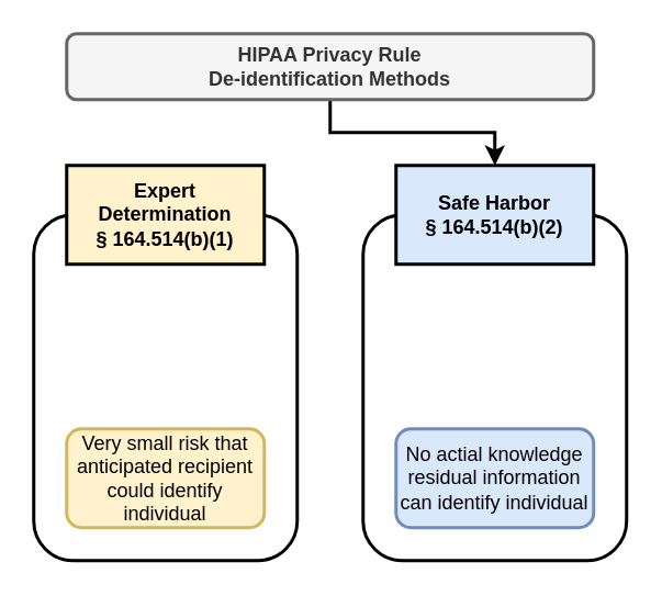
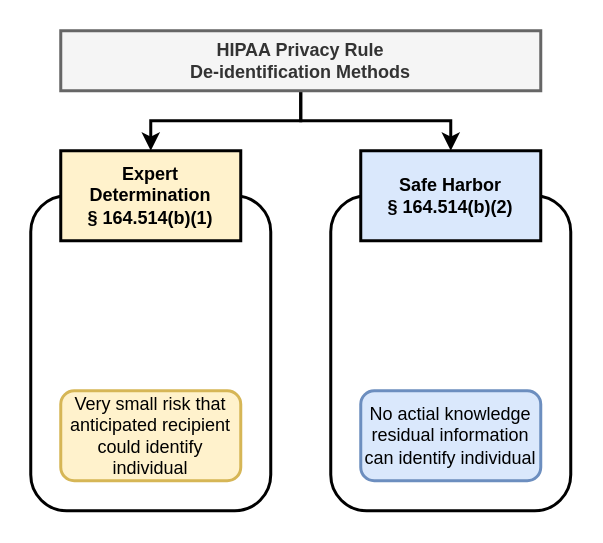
- <mxCell id="6" value="HIPAA Privacy Rule&lt;br&gt;De-identification Methods" style="whiteSpace=wrap;html=1;fillColor=#f5f5f5;fontColor=#333333;strokeColor=#666666;fontStyle=1;strokeWidth=2;rounded=1;" parent="1" vertex="1"><mxGeometry x="40" y="20" width="320" height="40" as="geometry" /></mxCell>
+ <mxCell id="6" value="HIPAA Privacy Rule&lt;br&gt;De-identification Methods" style="rounded=0;whiteSpace=wrap;html=1;fillColor=#f5f5f5;fontColor=#333333;strokeColor=#666666;fontStyle=1;strokeWidth=2;" parent="1" vertex="1"><mxGeometry x="40" y="20" width="320" height="40" as="geometry" /></mxCell>
+ <mxCell id="4" style="edgeStyle=orthogonalEdgeStyle;rounded=0;orthogonalLoop=1;jettySize=auto;html=1;exitX=0.5;exitY=1;exitDx=0;exitDy=0;entryX=0.5;entryY=0;entryDx=0;entryDy=0;strokeWidth=2;" parent="1" source="6" target="7" edge="1"><mxGeometry relative="1" as="geometry" /></mxCell>
